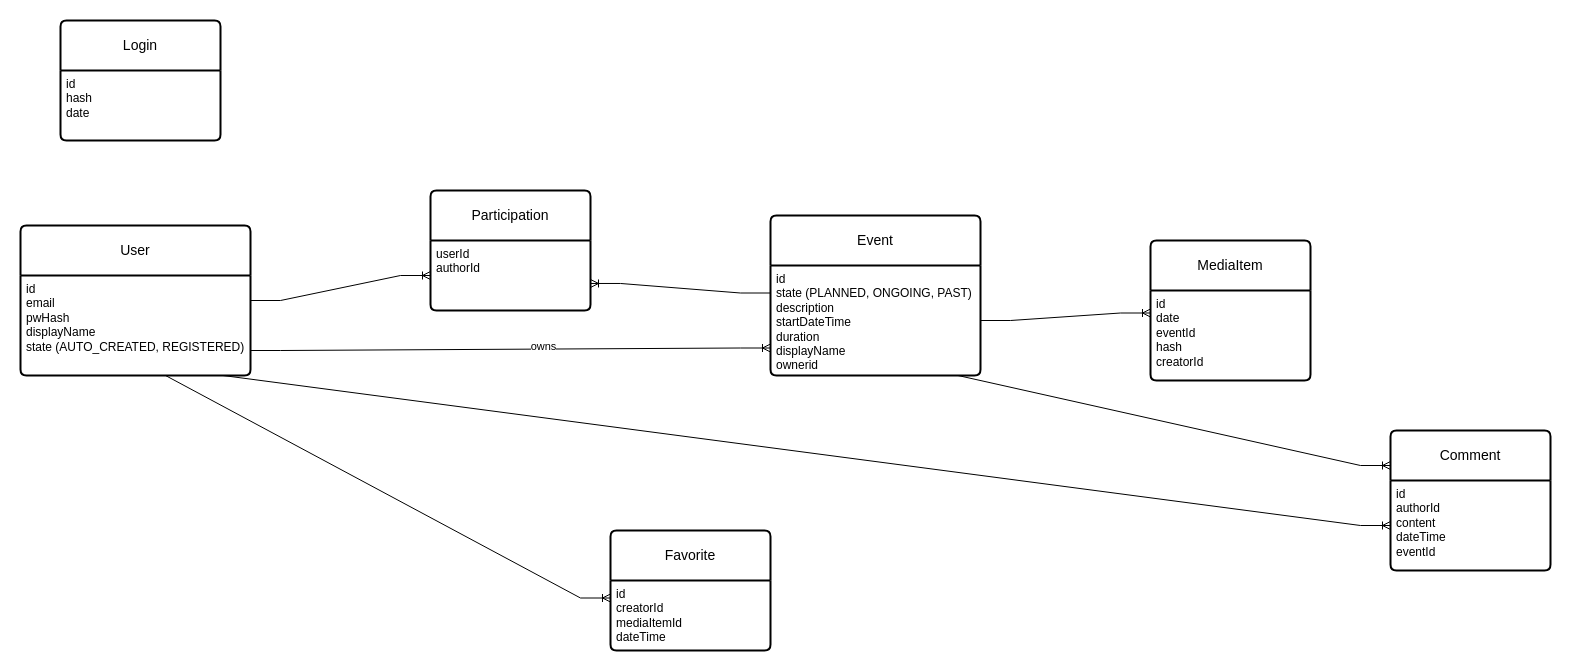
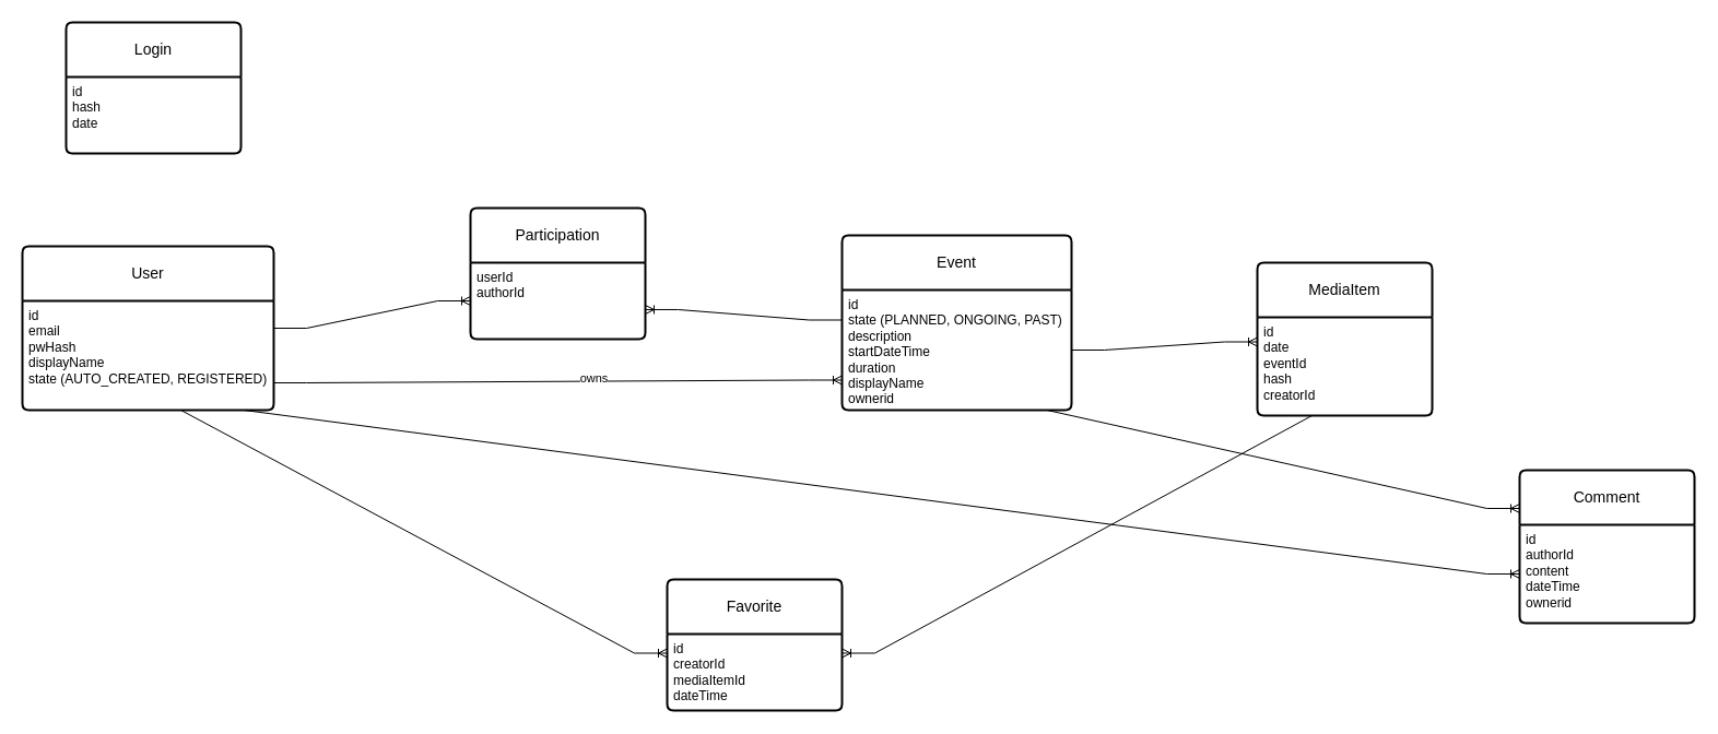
+ <mxCell id="24" value="" style="edgeStyle=entityRelationEdgeStyle;fontSize=12;html=1;endArrow=ERoneToMany;rounded=0;entryX=1;entryY=0.25;entryDx=0;entryDy=0;exitX=0.5;exitY=1;exitDx=0;exitDy=0;" edge="1" parent="1" source="11" target="22"><mxGeometry width="100" height="100" relative="1" as="geometry"><mxPoint x="970" y="410" as="sourcePoint" /><mxPoint x="770" y="290" as="targetPoint" /></mxGeometry></mxCell>
- <mxCell id="18" value="&lt;div&gt;id&lt;/div&gt;&lt;div&gt;authorId&lt;/div&gt;&lt;div&gt;content&lt;/div&gt;&lt;div&gt;dateTime&lt;/div&gt;&lt;div&gt;eventId&lt;br&gt;&lt;/div&gt;" style="align=left;strokeColor=none;fillColor=none;spacingLeft=4;fontSize=12;verticalAlign=top;resizable=0;rotatable=0;part=1;html=1;" vertex="1" parent="17"><mxGeometry y="50" width="160" height="90" as="geometry" /></mxCell>
+ <mxCell id="18" value="&lt;div&gt;id&lt;/div&gt;&lt;div&gt;authorId&lt;/div&gt;&lt;div&gt;content&lt;/div&gt;&lt;div&gt;dateTime&lt;/div&gt;&lt;div&gt;ownerid&lt;br&gt;&lt;/div&gt;" style="align=left;strokeColor=none;fillColor=none;spacingLeft=4;fontSize=12;verticalAlign=top;resizable=0;rotatable=0;part=1;html=1;" vertex="1" parent="17"><mxGeometry y="50" width="160" height="90" as="geometry" /></mxCell>
